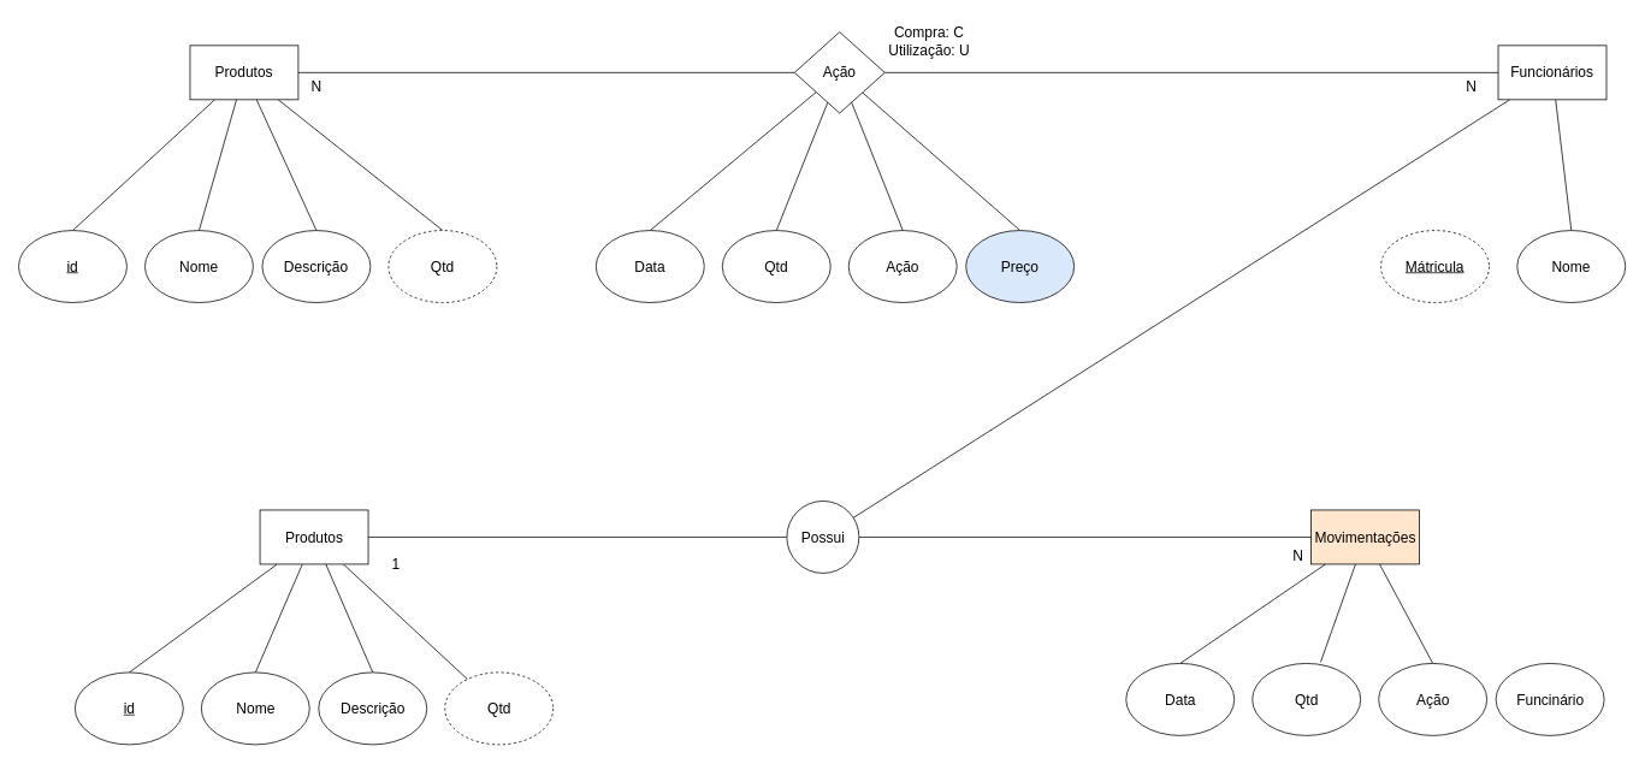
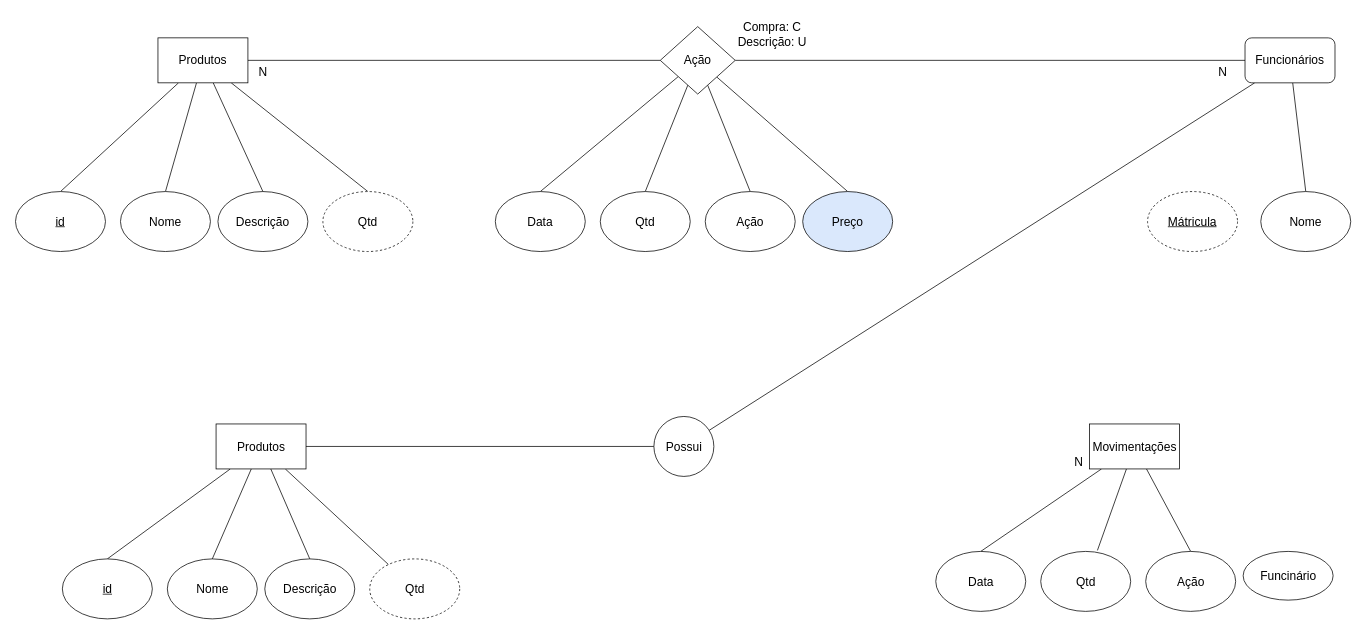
- <mxCell id="23" value="Compra: C&lt;br&gt;Utilização: U" style="text;html=1;align=center;verticalAlign=middle;resizable=0;points=[];autosize=1;strokeColor=none;fillColor=none;fontSize=16;" parent="1" vertex="1"><mxGeometry x="974" y="20" width="110" height="50" as="geometry" /></mxCell>
+ <mxCell id="23" value="Compra: C&lt;br&gt;Descrição: U" style="text;html=1;align=center;verticalAlign=middle;resizable=0;points=[];autosize=1;strokeColor=none;fillColor=none;fontSize=16;" parent="1" vertex="1"><mxGeometry x="974" y="20" width="110" height="50" as="geometry" /></mxCell>
- <mxCell id="10" value="Funcionários" style="rounded=0;whiteSpace=wrap;html=1;fontSize=16;" parent="1" vertex="1"><mxGeometry x="1660" y="50" width="120" height="60" as="geometry" /></mxCell>
+ <mxCell id="10" value="Funcionários" style="whiteSpace=wrap;html=1;fontSize=16;rounded=1;" parent="1" vertex="1"><mxGeometry x="1660" y="50" width="120" height="60" as="geometry" /></mxCell>
- <mxCell id="36" style="edgeStyle=none;rounded=0;orthogonalLoop=1;jettySize=auto;html=1;entryX=0;entryY=0.5;entryDx=0;entryDy=0;fontSize=16;endArrow=none;endFill=0;" parent="1" source="37" target="41" edge="1"><mxGeometry relative="1" as="geometry" /></mxCell>
- <mxCell id="41" value="Movimentações" style="rounded=0;whiteSpace=wrap;html=1;fontSize=16;fillColor=#ffe6cc;" parent="1" vertex="1"><mxGeometry x="1452.5" y="565" width="120" height="60" as="geometry" /></mxCell>
+ <mxCell id="41" value="Movimentações" style="rounded=0;whiteSpace=wrap;html=1;fontSize=16;" parent="1" vertex="1"><mxGeometry x="1452.5" y="565" width="120" height="60" as="geometry" /></mxCell>
- <mxCell id="50" value="1" style="text;html=1;align=center;verticalAlign=middle;resizable=0;points=[];autosize=1;strokeColor=none;fillColor=none;fontSize=16;" parent="1" vertex="1"><mxGeometry x="422.5" y="610" width="30" height="30" as="geometry" /></mxCell>
- <mxCell id="48" value="Funcinário" style="ellipse;whiteSpace=wrap;html=1;fontSize=16;" parent="1" vertex="1"><mxGeometry x="1657.5" y="735" width="120" height="80" as="geometry" /></mxCell>
+ <mxCell id="48" value="Funcinário" style="ellipse;whiteSpace=wrap;html=1;fontSize=16;" parent="1" vertex="1"><mxGeometry x="1657.5" y="735" width="120" height="65" as="geometry" /></mxCell>
